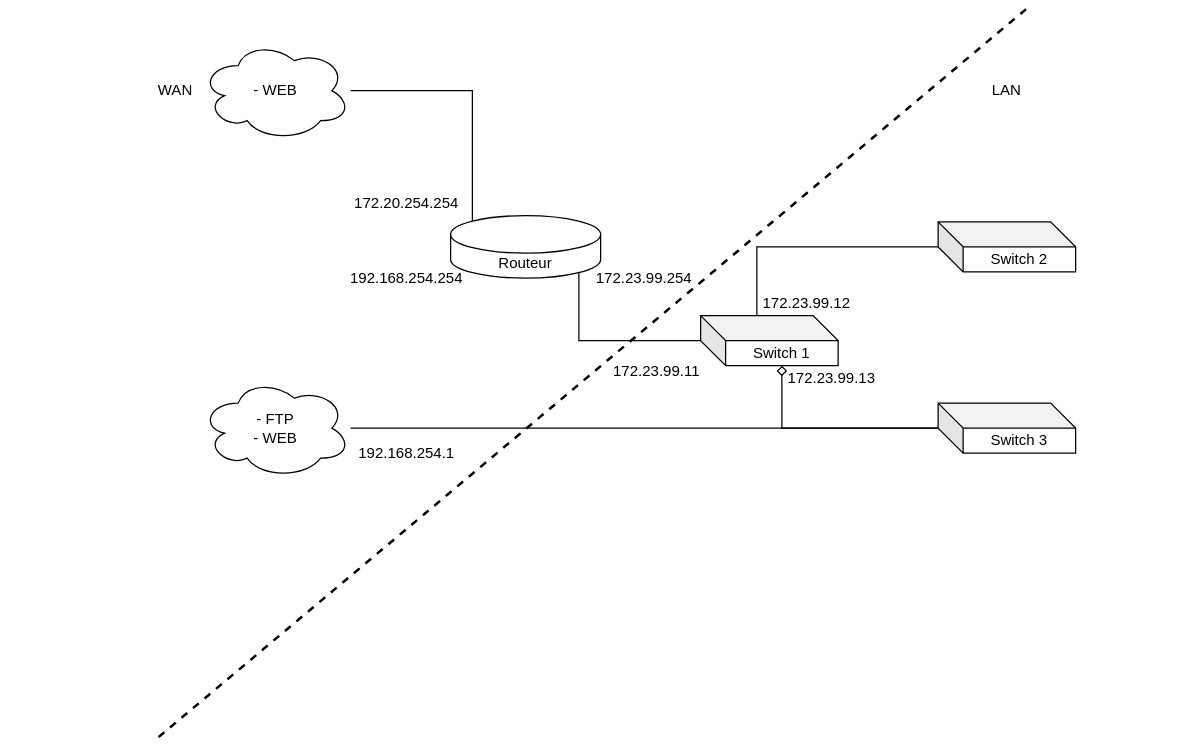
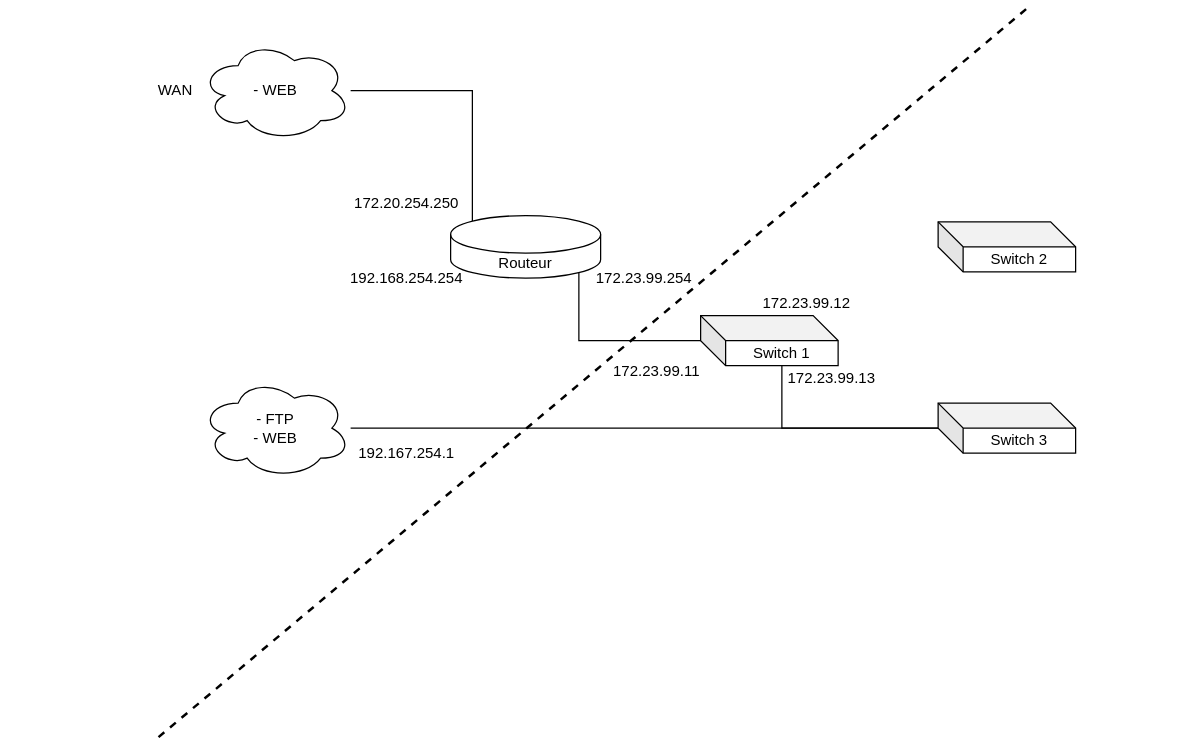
- <mxCell id="15" value="LAN" style="text;html=1;strokeColor=none;fillColor=none;align=center;verticalAlign=middle;whiteSpace=wrap;rounded=0;dashed=1;" vertex="1" parent="1"><mxGeometry x="785" y="50" width="40" height="20" as="geometry" /></mxCell>
- <mxCell id="16" value="172.20.254.254" style="text;html=1;strokeColor=none;fillColor=none;align=center;verticalAlign=middle;whiteSpace=wrap;rounded=0;dashed=1;" vertex="1" parent="1"><mxGeometry x="280" y="140" width="90" height="20" as="geometry" /></mxCell>
+ <mxCell id="16" value="172.20.254.250" style="text;html=1;strokeColor=none;fillColor=none;align=center;verticalAlign=middle;whiteSpace=wrap;rounded=0;dashed=1;" vertex="1" parent="1"><mxGeometry x="280" y="140" width="90" height="20" as="geometry" /></mxCell>
- <mxCell id="9" style="edgeStyle=orthogonalEdgeStyle;rounded=0;orthogonalLoop=1;jettySize=auto;html=1;entryX=0;entryY=0;entryDx=45;entryDy=0;entryPerimeter=0;endArrow=none;endFill=0;" edge="1" parent="1" source="10" target="8"><mxGeometry relative="1" as="geometry" /></mxCell>
- <mxCell id="11" style="edgeStyle=none;rounded=0;orthogonalLoop=1;jettySize=auto;html=1;entryX=0;entryY=0;entryDx=65;entryDy=40;entryPerimeter=0;startArrow=none;startFill=0;endArrow=diamond;endFill=0;" edge="1" parent="1" source="12" target="8"><mxGeometry relative="1" as="geometry"><Array as="points"><mxPoint x="625" y="330" /></Array></mxGeometry></mxCell>
+ <mxCell id="11" style="edgeStyle=none;rounded=0;orthogonalLoop=1;jettySize=auto;html=1;entryX=0;entryY=0;entryDx=65;entryDy=40;entryPerimeter=0;startArrow=none;startFill=0;endArrow=none;endFill=0;" edge="1" parent="1" source="12" target="8"><mxGeometry relative="1" as="geometry"><Array as="points"><mxPoint x="625" y="330" /></Array></mxGeometry></mxCell>
- <mxCell id="19" value="192.168.254.1" style="text;html=1;strokeColor=none;fillColor=none;align=center;verticalAlign=middle;whiteSpace=wrap;rounded=0;dashed=1;" vertex="1" parent="1"><mxGeometry x="280" y="340" width="90" height="20" as="geometry" /></mxCell>
+ <mxCell id="19" value="192.167.254.1" style="text;html=1;strokeColor=none;fillColor=none;align=center;verticalAlign=middle;whiteSpace=wrap;rounded=0;dashed=1;" vertex="1" parent="1"><mxGeometry x="280" y="340" width="90" height="20" as="geometry" /></mxCell>
